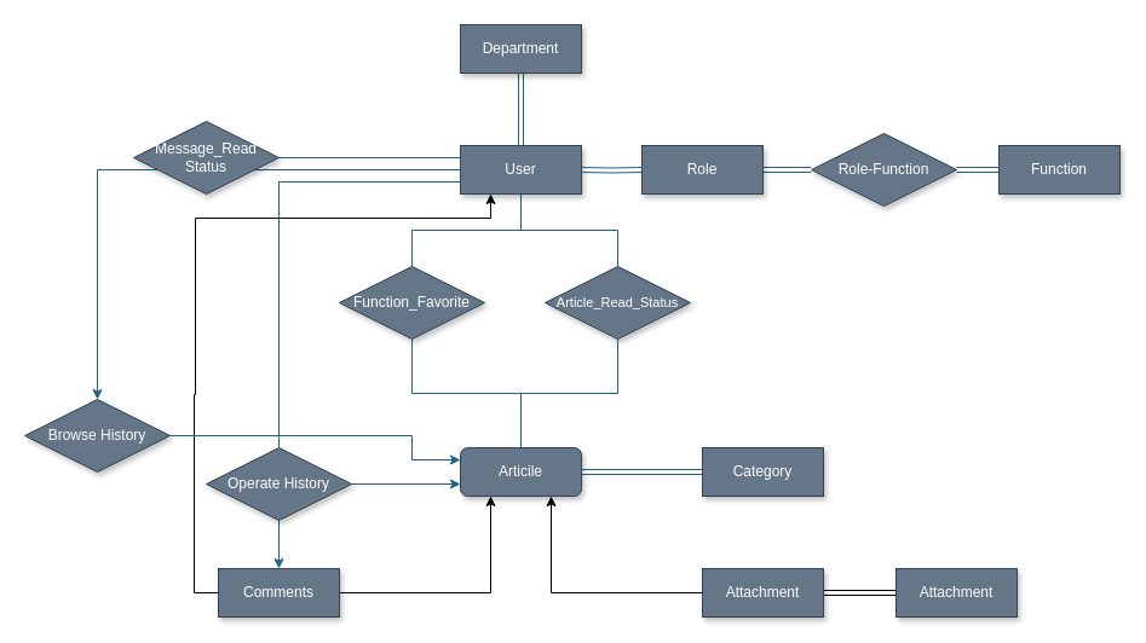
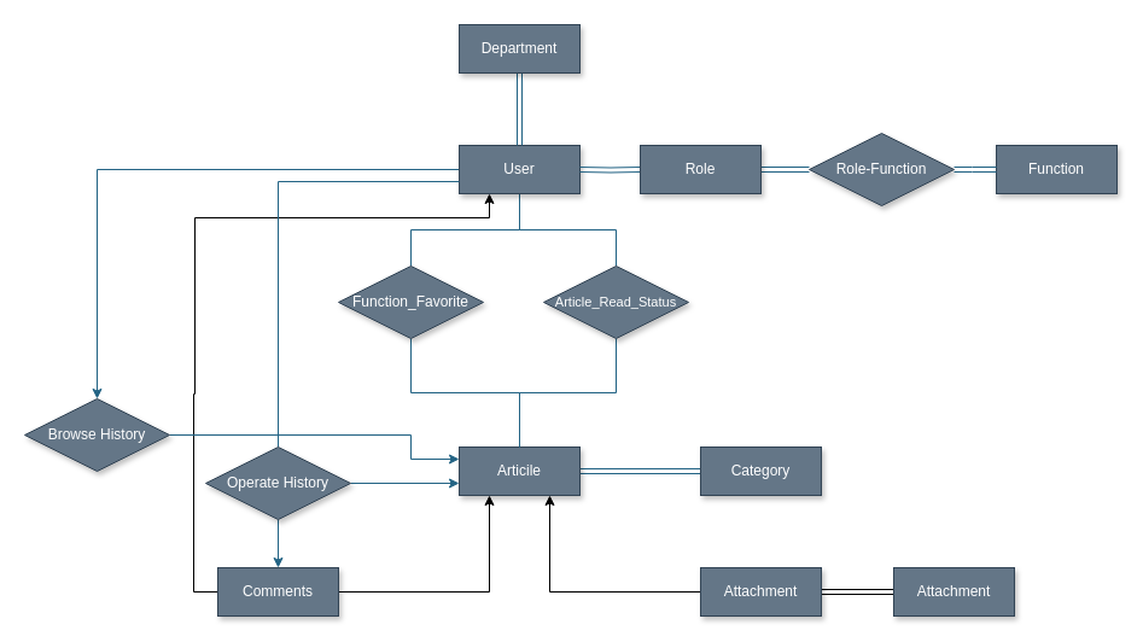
- <mxCell id="34" value="Message_Read&lt;br&gt;Status" style="shape=rhombus;perimeter=rhombusPerimeter;whiteSpace=wrap;html=1;align=center;fillColor=#647687;strokeColor=#314354;shadow=1;fontColor=#ffffff;" vertex="1" parent="1"><mxGeometry x="110" y="100" width="120" height="60" as="geometry" /></mxCell>
- <mxCell id="33" style="edgeStyle=orthogonalEdgeStyle;rounded=0;orthogonalLoop=1;jettySize=auto;html=1;entryX=0;entryY=0.25;entryDx=0;entryDy=0;endArrow=none;endFill=0;fillColor=#bac8d3;strokeColor=#226384;" edge="1" parent="1" source="34" target="5"><mxGeometry relative="1" as="geometry" /></mxCell>
- <mxCell id="13" value="Articile" style="whiteSpace=wrap;html=1;align=center;fillColor=#647687;strokeColor=#314354;shadow=1;fontColor=#ffffff;rounded=1;" vertex="1" parent="1"><mxGeometry x="380" y="370" width="100" height="40" as="geometry" /></mxCell>
+ <mxCell id="13" value="Articile" style="whiteSpace=wrap;html=1;align=center;fillColor=#647687;strokeColor=#314354;shadow=1;fontColor=#ffffff;" vertex="1" parent="1"><mxGeometry x="380" y="370" width="100" height="40" as="geometry" /></mxCell>
